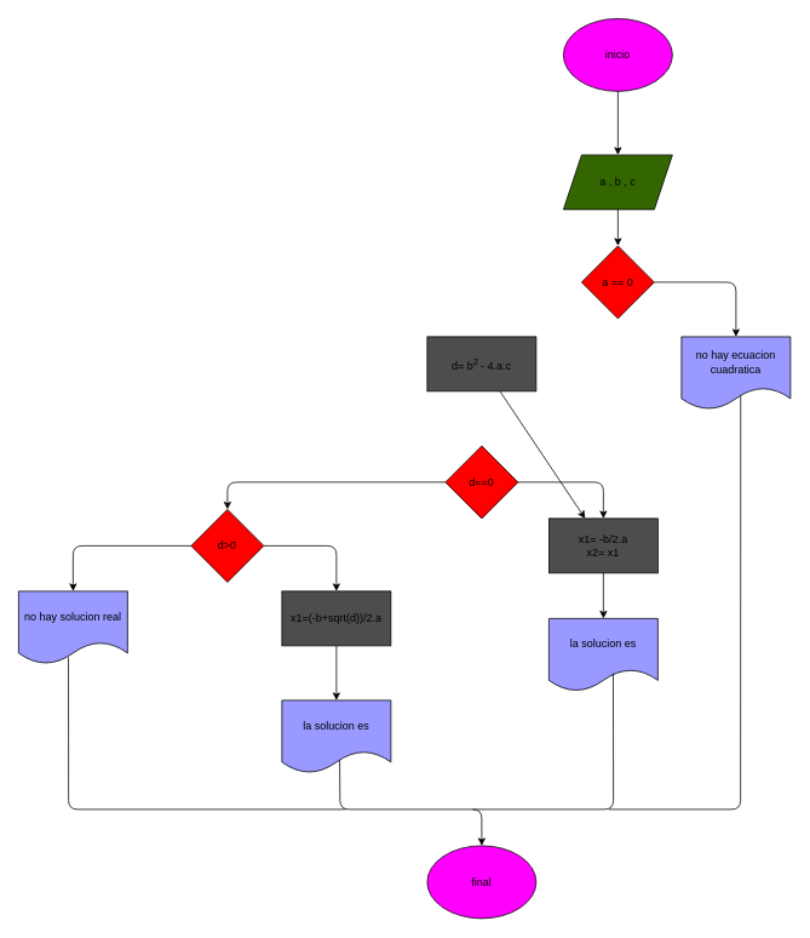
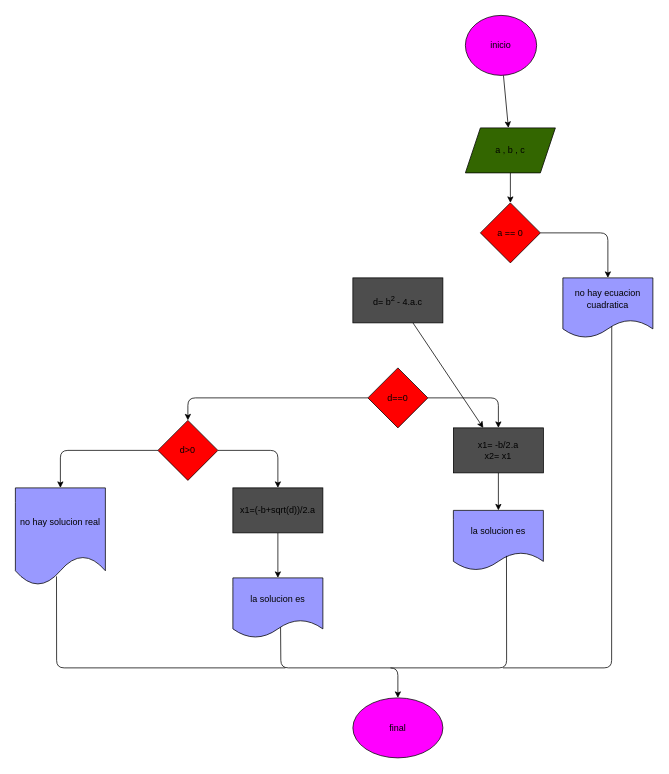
- <mxCell id="3" value="inicio" style="ellipse;whiteSpace=wrap;html=1;fillColor=#FF00FF;" vertex="1" parent="1"><mxGeometry x="620" y="20" width="120" height="80" as="geometry" /></mxCell>
+ <mxCell id="3" value="inicio" style="ellipse;whiteSpace=wrap;html=1;fillColor=#FF00FF;" vertex="1" parent="1"><mxGeometry x="620" y="20" width="95" height="80" as="geometry" /></mxCell>
- <mxCell id="22" value="no hay solucion real" style="shape=document;whiteSpace=wrap;html=1;boundedLbl=1;fillColor=#9999FF;" vertex="1" parent="1"><mxGeometry x="20" y="650" width="120" height="80" as="geometry" /></mxCell>
+ <mxCell id="22" value="no hay solucion real" style="shape=document;whiteSpace=wrap;html=1;boundedLbl=1;fillColor=#9999FF;" vertex="1" parent="1"><mxGeometry x="20" y="650" width="120" height="130" as="geometry" /></mxCell>
